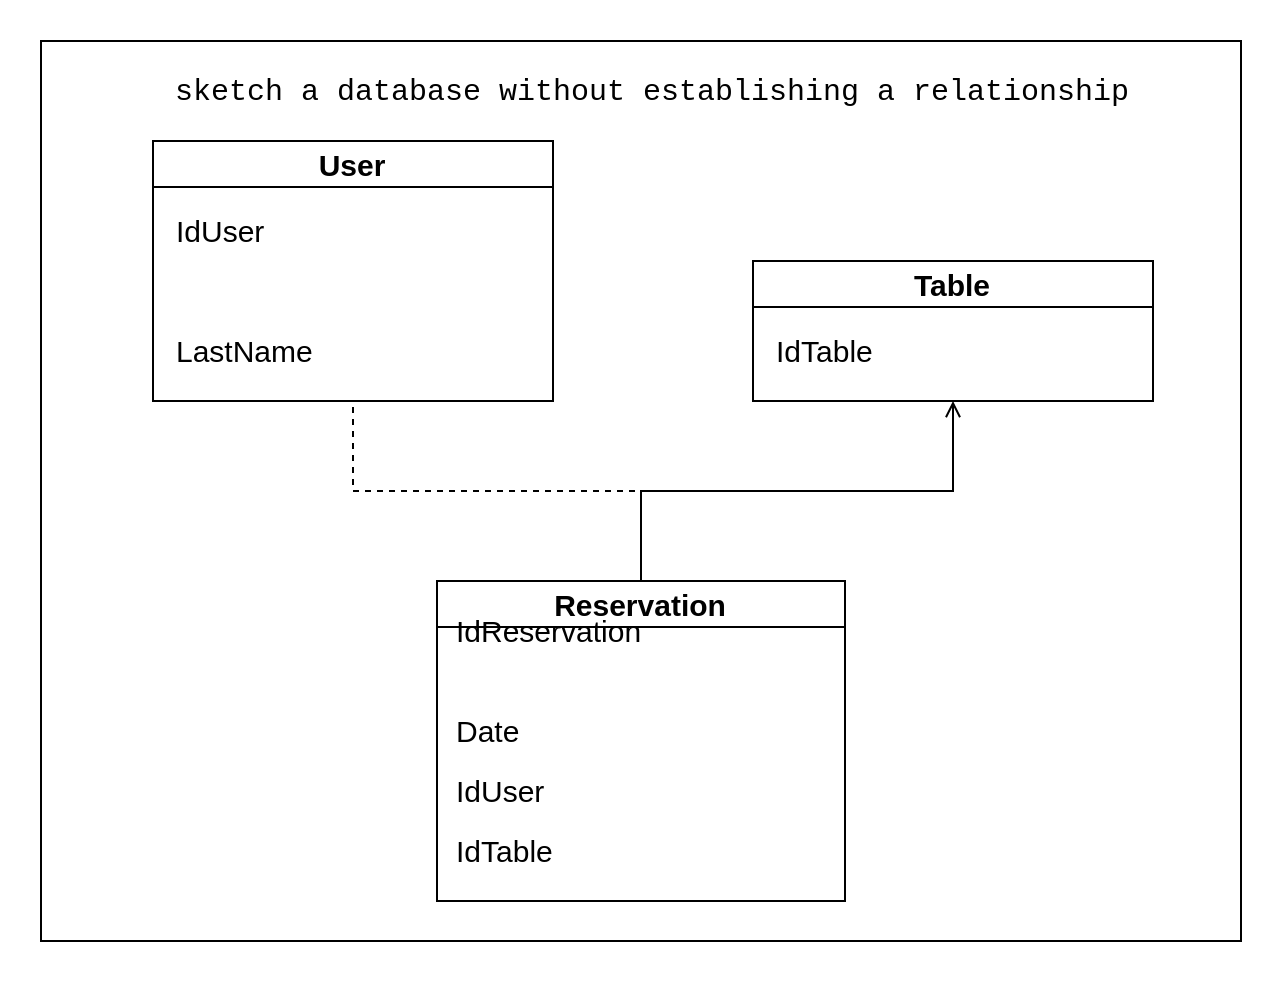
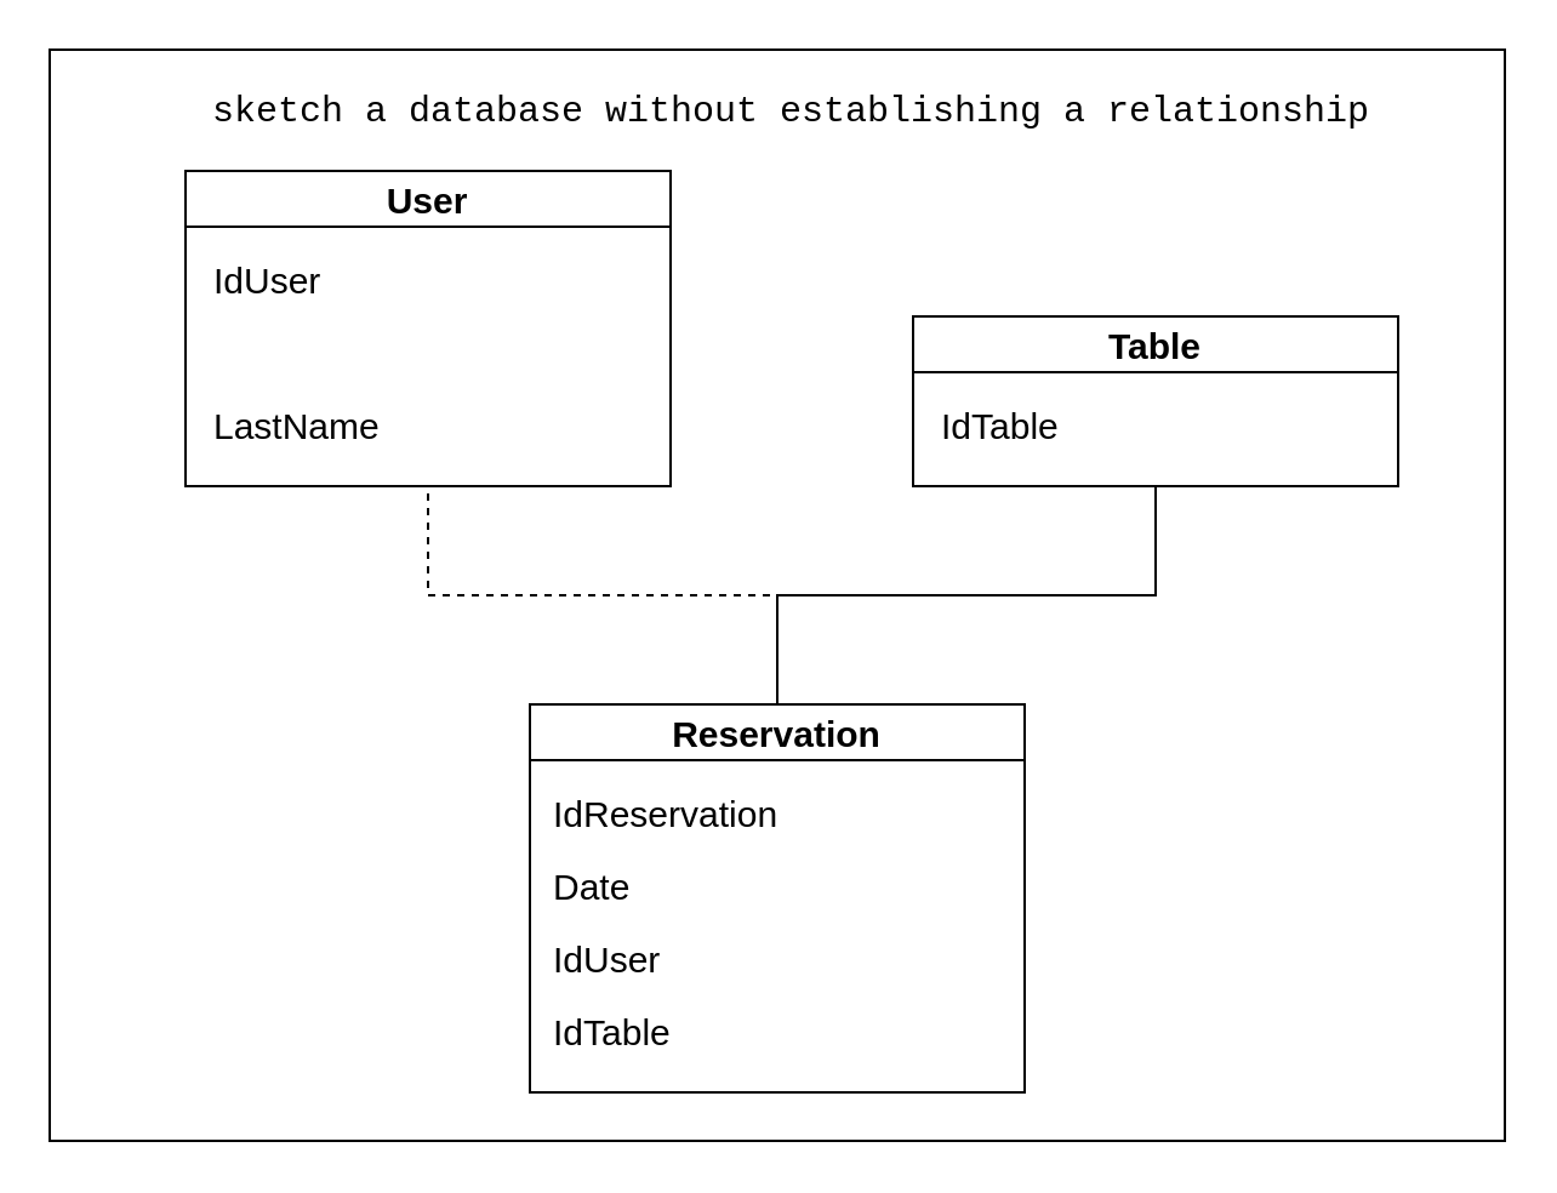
- <mxCell id="6" style="edgeStyle=orthogonalEdgeStyle;rounded=0;orthogonalLoop=1;jettySize=auto;html=1;exitX=0.5;exitY=0;exitDx=0;exitDy=0;fontFamily=Courier New;fontSize=15;entryX=0.5;entryY=1;entryDx=0;entryDy=0;endArrow=open;endFill=0;" edge="1" parent="1" source="8" target="5"><mxGeometry relative="1" as="geometry"><Array as="points"><mxPoint x="320" y="245" /><mxPoint x="476" y="245" /></Array></mxGeometry></mxCell>
+ <mxCell id="6" style="edgeStyle=orthogonalEdgeStyle;rounded=0;orthogonalLoop=1;jettySize=auto;html=1;exitX=0.5;exitY=0;exitDx=0;exitDy=0;fontFamily=Courier New;fontSize=15;entryX=0.5;entryY=1;entryDx=0;entryDy=0;endArrow=none;endFill=0;" edge="1" parent="1" source="8" target="5"><mxGeometry relative="1" as="geometry"><Array as="points"><mxPoint x="320" y="245" /><mxPoint x="476" y="245" /></Array></mxGeometry></mxCell>
- <mxCell id="14" value="IdReservation" style="text;html=1;strokeColor=none;fillColor=none;align=left;verticalAlign=middle;whiteSpace=wrap;rounded=0;fontSize=15;" vertex="1" parent="1"><mxGeometry x="226" y="300" width="150" height="30" as="geometry" /></mxCell>
+ <mxCell id="14" value="IdReservation" style="text;html=1;strokeColor=none;fillColor=none;align=left;verticalAlign=middle;whiteSpace=wrap;rounded=0;fontSize=15;" vertex="1" parent="1"><mxGeometry x="226" y="320" width="150" height="30" as="geometry" /></mxCell>
